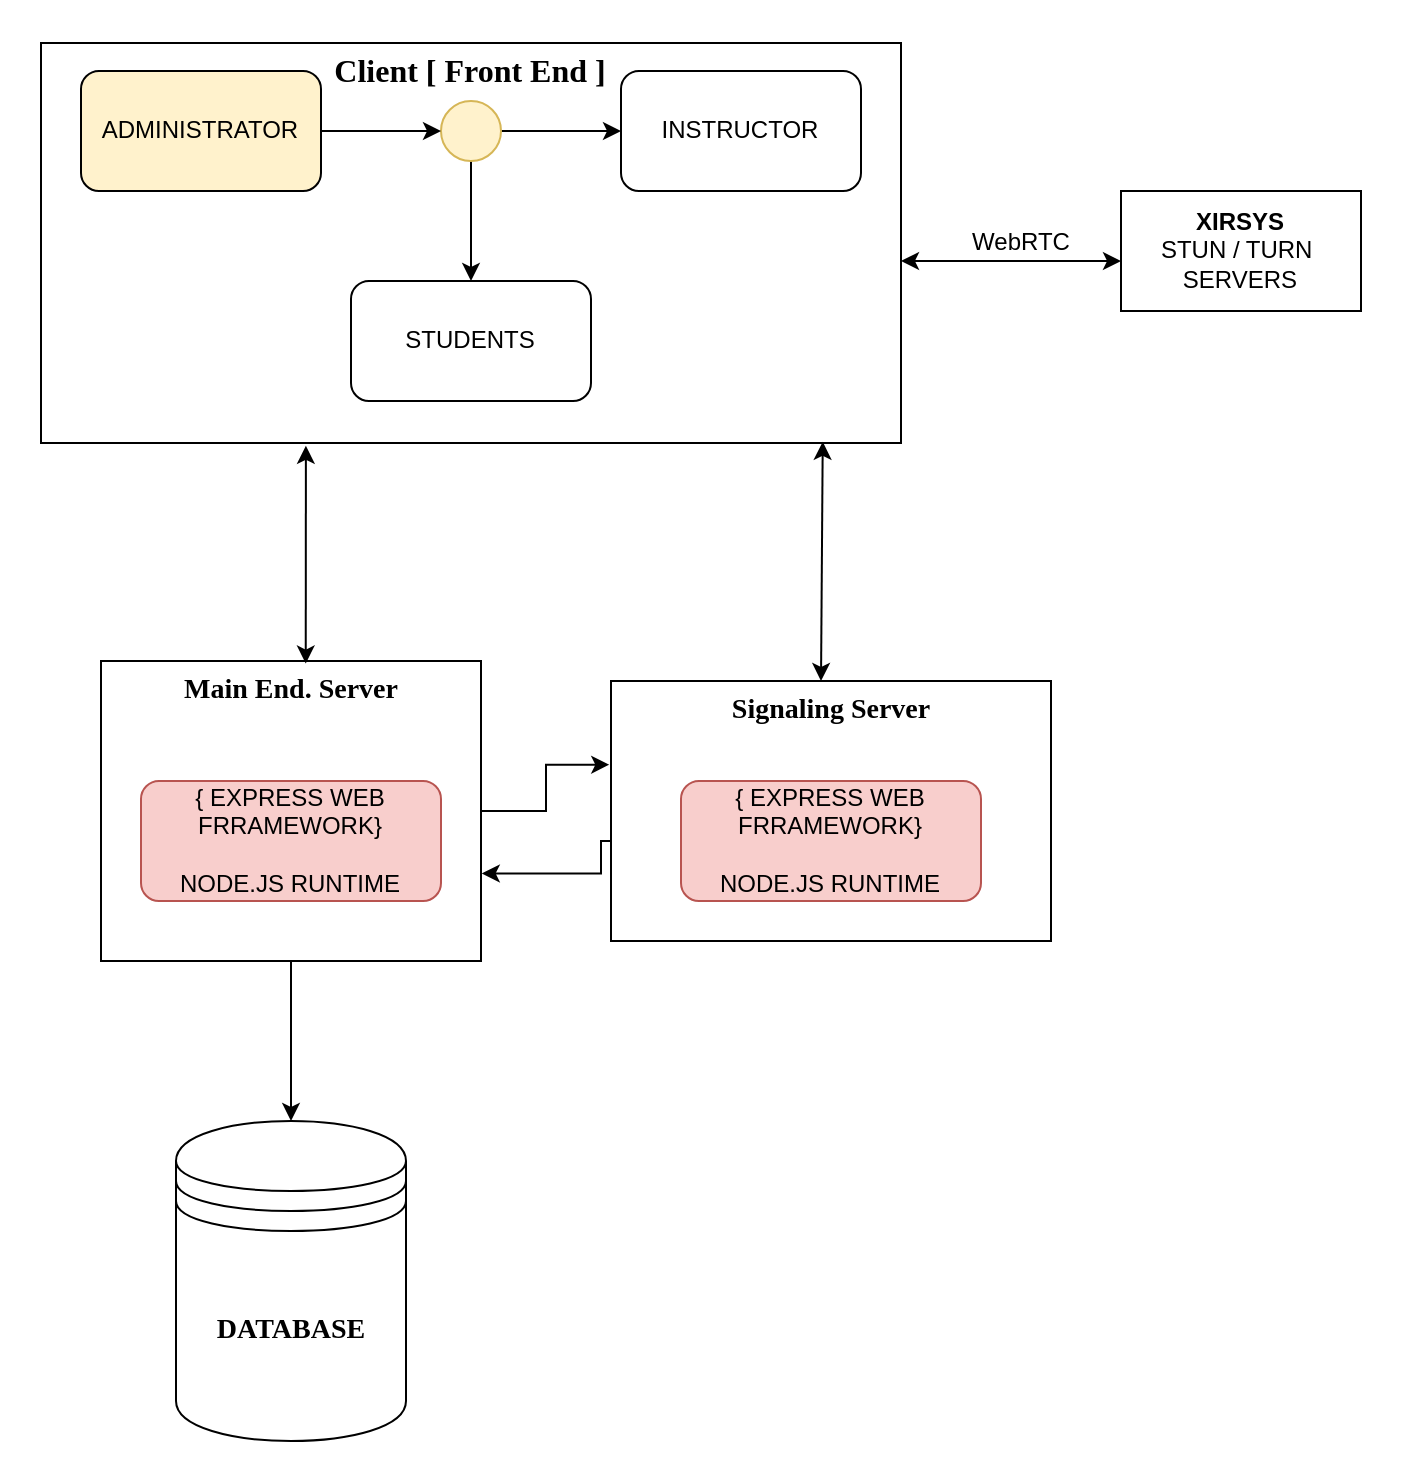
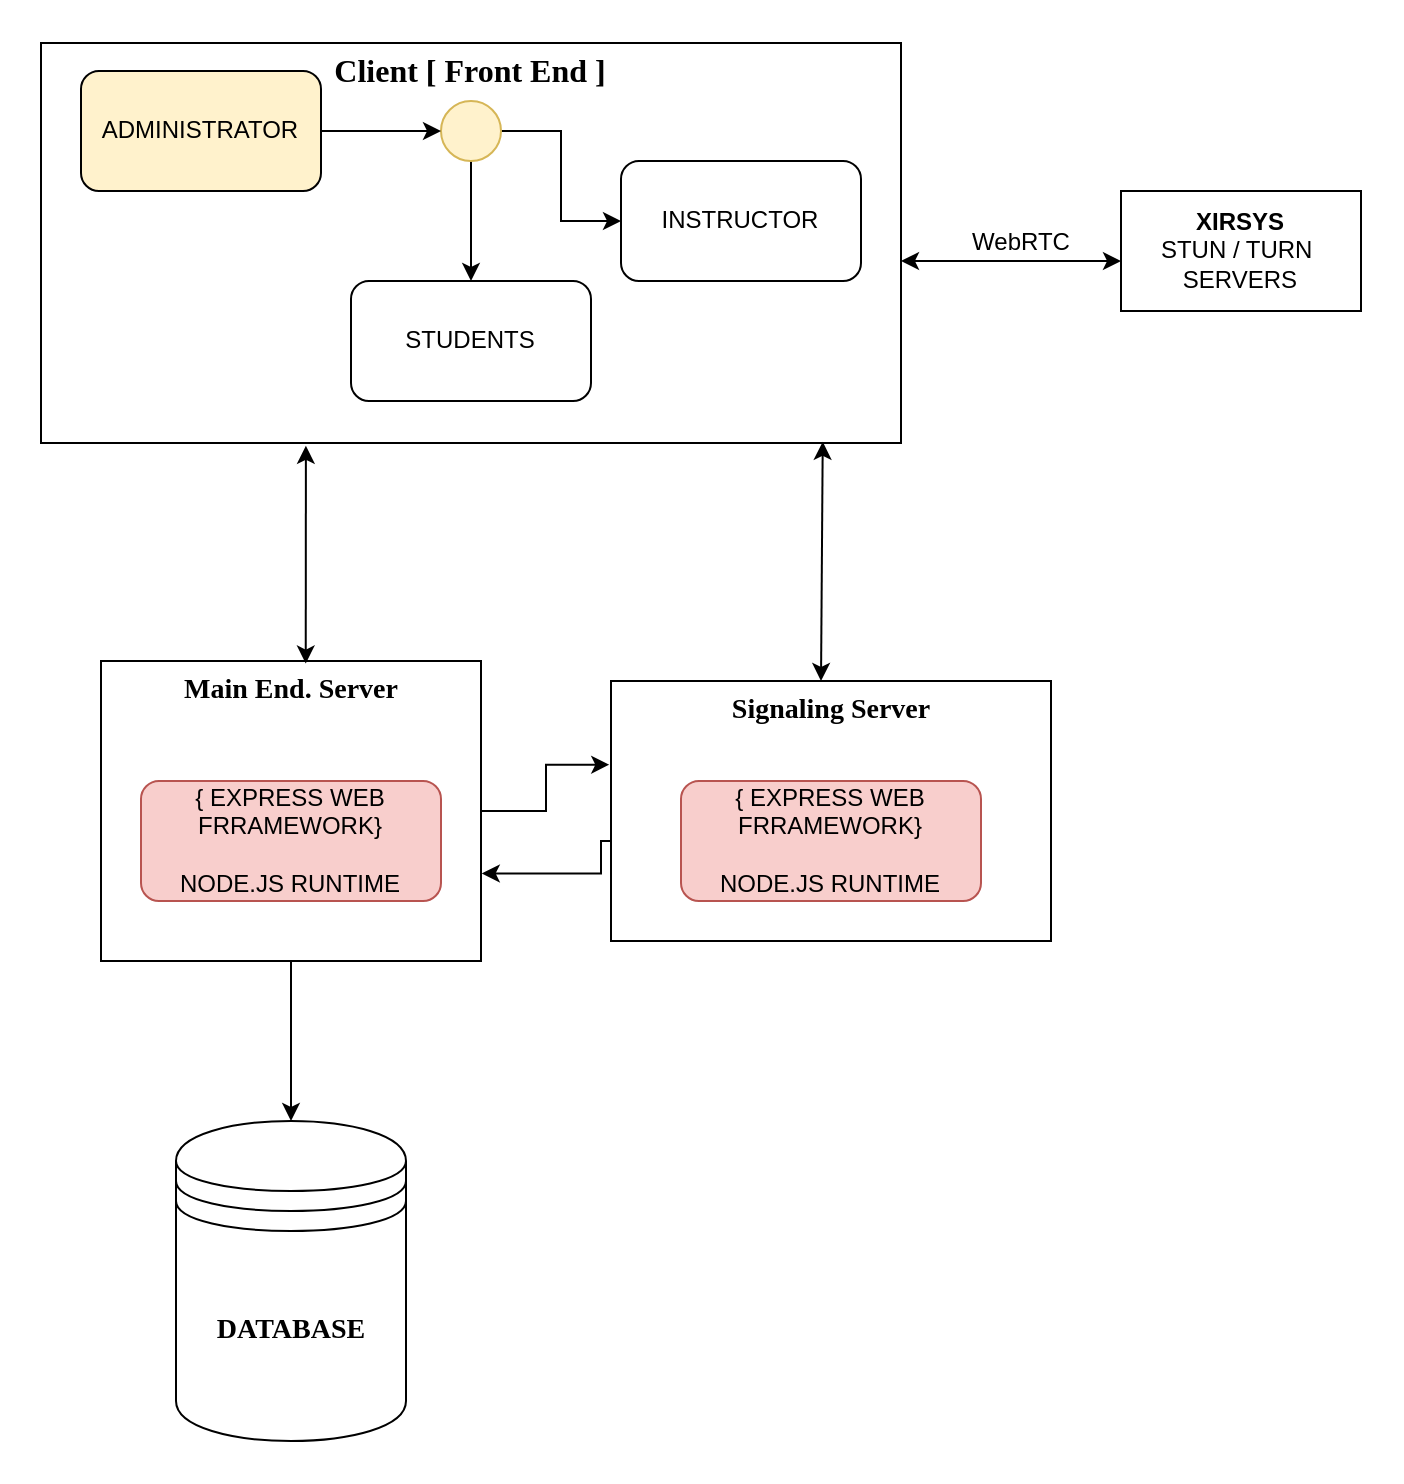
- <mxCell id="10" value="INSTRUCTOR" style="rounded=1;whiteSpace=wrap;html=1;" vertex="1" parent="1"><mxGeometry x="310" y="35" width="120" height="60" as="geometry" /></mxCell>
+ <mxCell id="10" value="INSTRUCTOR" style="rounded=1;whiteSpace=wrap;html=1;" vertex="1" parent="1"><mxGeometry x="310" y="80" width="120" height="60" as="geometry" /></mxCell>
